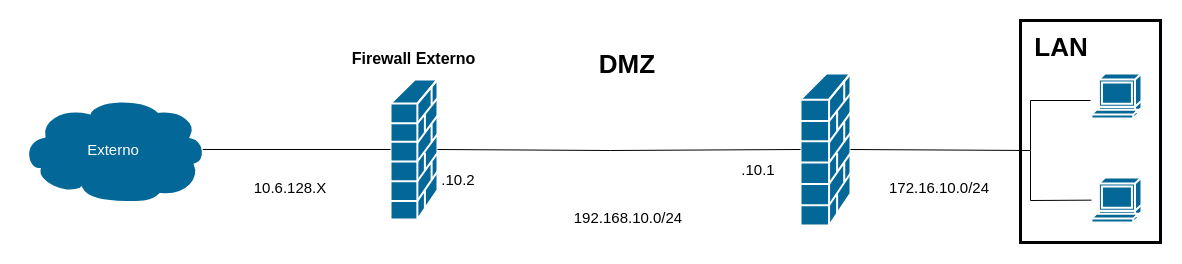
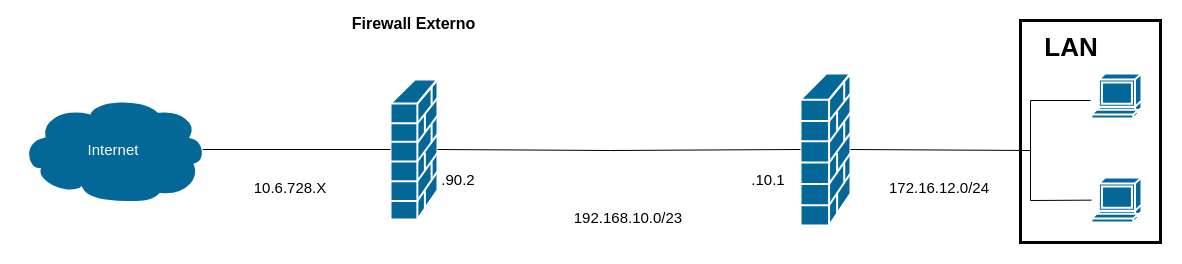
- <mxCell id="13" value="&lt;font style=&quot;font-size: 26px;&quot;&gt;&lt;b&gt;LAN&lt;/b&gt;&lt;/font&gt;" style="text;html=1;strokeColor=none;fillColor=none;align=center;verticalAlign=middle;whiteSpace=wrap;rounded=0;" parent="1" vertex="1"><mxGeometry x="1031" y="32" width="60" height="30" as="geometry" /></mxCell>
+ <mxCell id="13" value="&lt;font style=&quot;font-size: 26px;&quot;&gt;&lt;b&gt;LAN&lt;/b&gt;&lt;/font&gt;" style="text;html=1;strokeColor=none;fillColor=none;align=center;verticalAlign=middle;whiteSpace=wrap;rounded=0;" parent="1" vertex="1"><mxGeometry x="1041" y="32" width="60" height="30" as="geometry" /></mxCell>
- <mxCell id="14" value="&lt;font style=&quot;font-size: 16px;&quot;&gt;&lt;b&gt;Firewall Externo&lt;/b&gt;&lt;/font&gt;" style="text;html=1;strokeColor=none;fillColor=none;align=center;verticalAlign=middle;whiteSpace=wrap;rounded=0;" parent="1" vertex="1"><mxGeometry x="349.88" y="43" width="127.25" height="30" as="geometry" /></mxCell>
+ <mxCell id="14" value="&lt;font style=&quot;font-size: 16px;&quot;&gt;&lt;b&gt;Firewall Externo&lt;/b&gt;&lt;/font&gt;" style="text;html=1;strokeColor=none;fillColor=none;align=center;verticalAlign=middle;whiteSpace=wrap;rounded=0;" parent="1" vertex="1"><mxGeometry x="349.88" y="8" width="127.25" height="30" as="geometry" /></mxCell>
- <mxCell id="21" value="&lt;font style=&quot;font-size: 26px;&quot;&gt;&lt;b&gt;DMZ&lt;/b&gt;&lt;/font&gt;" style="text;html=1;strokeColor=none;fillColor=none;align=center;verticalAlign=middle;whiteSpace=wrap;rounded=0;" parent="1" vertex="1"><mxGeometry x="597.37" y="49" width="60" height="30" as="geometry" /></mxCell>
- <mxCell id="18" value="&lt;font color=&quot;#ffffff&quot;&gt;&lt;span style=&quot;font-size: 15px;&quot;&gt;Externo&lt;/span&gt;&lt;/font&gt;" style="text;html=1;strokeColor=none;fillColor=none;align=center;verticalAlign=middle;whiteSpace=wrap;rounded=0;" parent="1" vertex="1"><mxGeometry x="73" y="134" width="80" height="30" as="geometry" /></mxCell>
+ <mxCell id="18" value="&lt;font color=&quot;#ffffff&quot;&gt;&lt;span style=&quot;font-size: 15px;&quot;&gt;Internet&lt;/span&gt;&lt;/font&gt;" style="text;html=1;strokeColor=none;fillColor=none;align=center;verticalAlign=middle;whiteSpace=wrap;rounded=0;" parent="1" vertex="1"><mxGeometry x="73" y="134" width="80" height="30" as="geometry" /></mxCell>
- <mxCell id="20" value="&lt;font style=&quot;font-size: 15px;&quot;&gt;.10.1&lt;br&gt;&lt;/font&gt;" style="text;html=1;strokeColor=none;fillColor=none;align=center;verticalAlign=middle;whiteSpace=wrap;rounded=0;" parent="1" vertex="1"><mxGeometry x="737" y="154" width="41.53" height="30" as="geometry" /></mxCell>
+ <mxCell id="20" value="&lt;font style=&quot;font-size: 15px;&quot;&gt;.10.1&lt;br&gt;&lt;/font&gt;" style="text;html=1;strokeColor=none;fillColor=none;align=center;verticalAlign=middle;whiteSpace=wrap;rounded=0;" parent="1" vertex="1"><mxGeometry x="747" y="164" width="41.53" height="30" as="geometry" /></mxCell>
- <mxCell id="19" value="&lt;font style=&quot;font-size: 15px;&quot;&gt;.10.2&lt;br&gt;&lt;/font&gt;" style="text;html=1;strokeColor=none;fillColor=none;align=center;verticalAlign=middle;whiteSpace=wrap;rounded=0;" parent="1" vertex="1"><mxGeometry x="437" y="164" width="41.53" height="30" as="geometry" /></mxCell>
+ <mxCell id="19" value="&lt;font style=&quot;font-size: 15px;&quot;&gt;.90.2&lt;br&gt;&lt;/font&gt;" style="text;html=1;strokeColor=none;fillColor=none;align=center;verticalAlign=middle;whiteSpace=wrap;rounded=0;" parent="1" vertex="1"><mxGeometry x="437" y="164" width="41.53" height="30" as="geometry" /></mxCell>
- <mxCell id="15" value="&lt;font style=&quot;font-size: 15px;&quot;&gt;10.6.128.X&lt;/font&gt;" style="text;html=1;strokeColor=none;fillColor=none;align=center;verticalAlign=middle;whiteSpace=wrap;rounded=0;" parent="1" vertex="1"><mxGeometry x="250" y="172" width="80" height="30" as="geometry" /></mxCell>
+ <mxCell id="15" value="&lt;font style=&quot;font-size: 15px;&quot;&gt;10.6.728.X&lt;/font&gt;" style="text;html=1;strokeColor=none;fillColor=none;align=center;verticalAlign=middle;whiteSpace=wrap;rounded=0;" parent="1" vertex="1"><mxGeometry x="250" y="172" width="80" height="30" as="geometry" /></mxCell>
- <mxCell id="16" value="&lt;font style=&quot;font-size: 15px;&quot;&gt;172.16.10.0/24&lt;/font&gt;" style="text;html=1;strokeColor=none;fillColor=none;align=center;verticalAlign=middle;whiteSpace=wrap;rounded=0;" parent="1" vertex="1"><mxGeometry x="888.63" y="172" width="100" height="30" as="geometry" /></mxCell>
+ <mxCell id="16" value="&lt;font style=&quot;font-size: 15px;&quot;&gt;172.16.12.0/24&lt;/font&gt;" style="text;html=1;strokeColor=none;fillColor=none;align=center;verticalAlign=middle;whiteSpace=wrap;rounded=0;" parent="1" vertex="1"><mxGeometry x="888.63" y="172" width="100" height="30" as="geometry" /></mxCell>
- <mxCell id="17" value="&lt;font style=&quot;font-size: 15px;&quot;&gt;192.168.10.0/24&lt;/font&gt;" style="text;html=1;strokeColor=none;fillColor=none;align=center;verticalAlign=middle;whiteSpace=wrap;rounded=0;" parent="1" vertex="1"><mxGeometry x="571.6" y="202" width="111.53" height="30" as="geometry" /></mxCell>
+ <mxCell id="17" value="&lt;font style=&quot;font-size: 15px;&quot;&gt;192.168.10.0/23&lt;/font&gt;" style="text;html=1;strokeColor=none;fillColor=none;align=center;verticalAlign=middle;whiteSpace=wrap;rounded=0;" parent="1" vertex="1"><mxGeometry x="571.6" y="202" width="111.53" height="30" as="geometry" /></mxCell>
